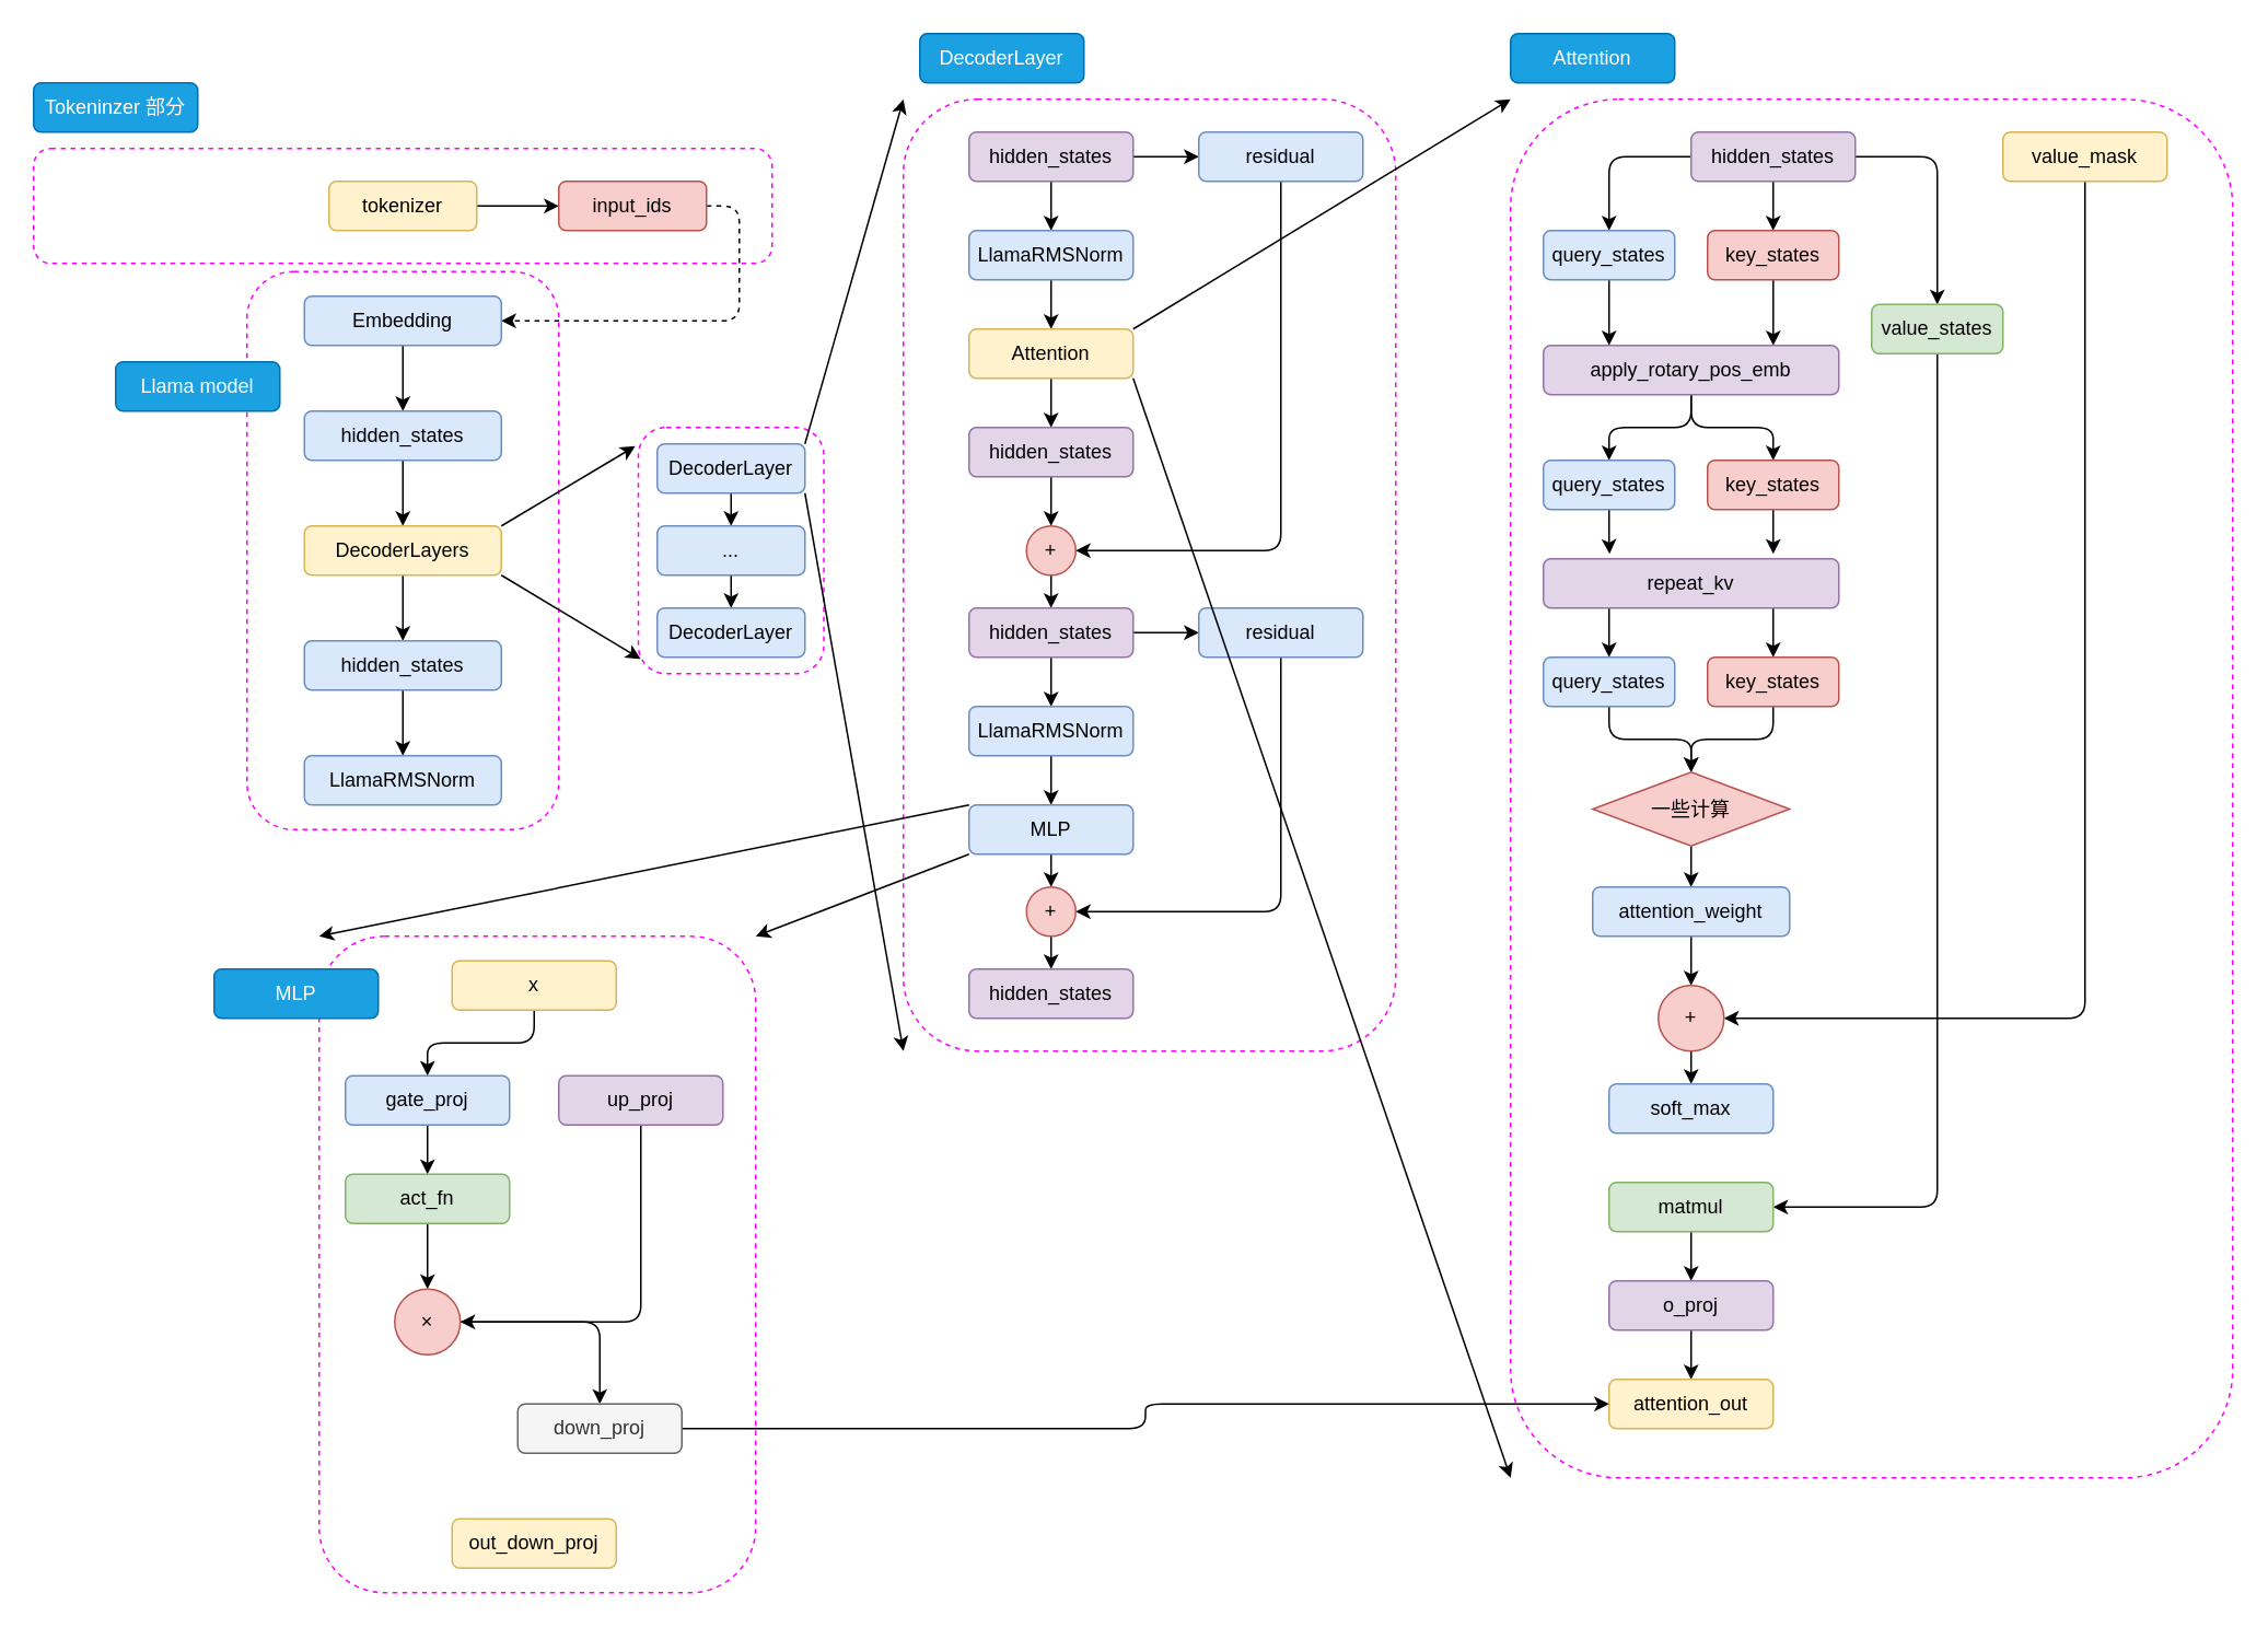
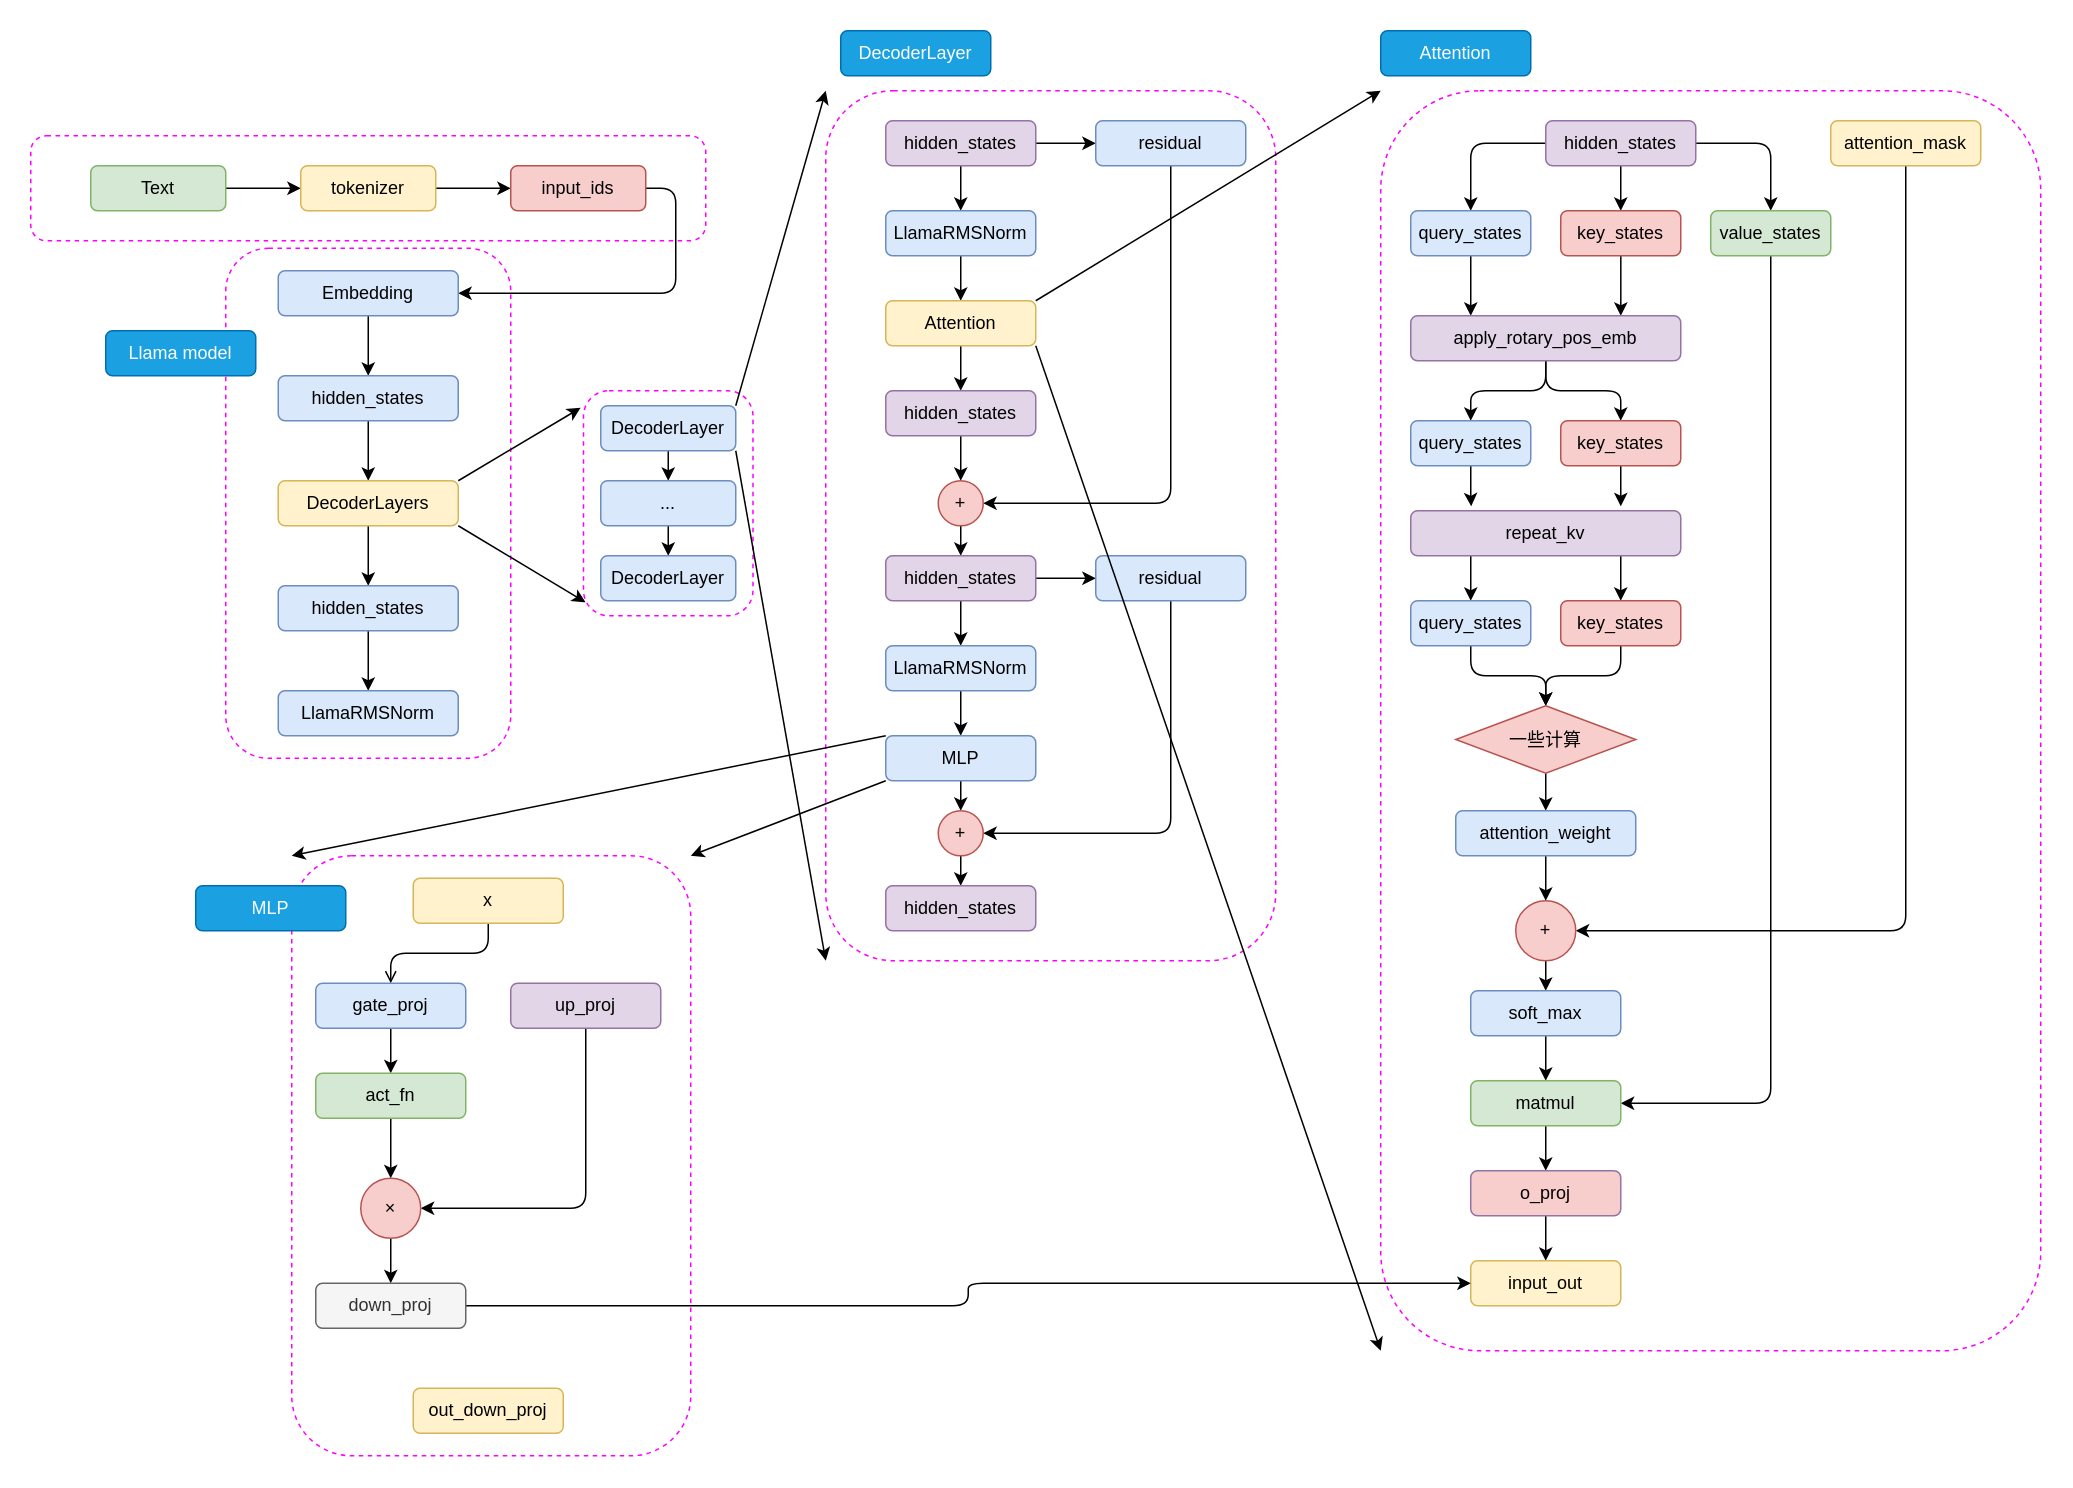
- <mxCell id="18" value="Tokeninzer 部分" style="rounded=1;whiteSpace=wrap;html=1;strokeColor=#006EAF;fillColor=#1ba1e2;fontColor=#ffffff;" vertex="1" parent="1"><mxGeometry x="20" y="50" width="100" height="30" as="geometry" /></mxCell>
- <mxCell id="71" value="value_mask" style="rounded=1;whiteSpace=wrap;html=1;strokeColor=#d6b656;fillColor=#fff2cc;" vertex="1" parent="1"><mxGeometry x="1220" y="80" width="100" height="30" as="geometry" /></mxCell>
+ <mxCell id="71" value="attention_mask" style="rounded=1;whiteSpace=wrap;html=1;strokeColor=#d6b656;fillColor=#fff2cc;" vertex="1" parent="1"><mxGeometry x="1220" y="80" width="100" height="30" as="geometry" /></mxCell>
+ <mxCell id="3" value="Text" style="rounded=1;whiteSpace=wrap;html=1;fillColor=#d5e8d4;strokeColor=#82b366;" vertex="1" parent="1"><mxGeometry x="60" y="110" width="90" height="30" as="geometry" /></mxCell>
+ <mxCell id="2" style="edgeStyle=orthogonalEdgeStyle;rounded=0;orthogonalLoop=1;jettySize=auto;html=1;entryX=0;entryY=0.5;entryDx=0;entryDy=0;strokeColor=#000000;" edge="1" parent="1" source="3" target="5"><mxGeometry relative="1" as="geometry" /></mxCell>
- <mxCell id="6" style="edgeStyle=orthogonalEdgeStyle;rounded=1;orthogonalLoop=1;jettySize=auto;html=1;strokeColor=#000000;entryX=1;entryY=0.5;entryDx=0;entryDy=0;dashed=1;" edge="1" parent="1" source="7" target="9"><mxGeometry relative="1" as="geometry"><mxPoint x="460" y="200" as="targetPoint" /><Array as="points"><mxPoint x="450" y="125" /><mxPoint x="450" y="195" /></Array></mxGeometry></mxCell>
+ <mxCell id="6" style="edgeStyle=orthogonalEdgeStyle;rounded=1;orthogonalLoop=1;jettySize=auto;html=1;strokeColor=#000000;entryX=1;entryY=0.5;entryDx=0;entryDy=0;" edge="1" parent="1" source="7" target="9"><mxGeometry relative="1" as="geometry"><mxPoint x="460" y="200" as="targetPoint" /><Array as="points"><mxPoint x="450" y="125" /><mxPoint x="450" y="195" /></Array></mxGeometry></mxCell>
- <mxCell id="69" value="value_states" style="rounded=1;whiteSpace=wrap;html=1;strokeColor=#82b366;fillColor=#d5e8d4;" vertex="1" parent="1"><mxGeometry x="1140" y="185" width="80" height="30" as="geometry" /></mxCell>
+ <mxCell id="69" value="value_states" style="rounded=1;whiteSpace=wrap;html=1;strokeColor=#82b366;fillColor=#d5e8d4;" vertex="1" parent="1"><mxGeometry x="1140" y="140" width="80" height="30" as="geometry" /></mxCell>
- <mxCell id="54" style="edgeStyle=orthogonalEdgeStyle;rounded=1;orthogonalLoop=1;jettySize=auto;html=1;entryX=0.5;entryY=0;entryDx=0;entryDy=0;strokeColor=#000000;" edge="1" parent="1" source="55" target="104"><mxGeometry relative="1" as="geometry" /></mxCell>
+ <mxCell id="54" style="edgeStyle=orthogonalEdgeStyle;rounded=1;orthogonalLoop=1;jettySize=auto;html=1;entryX=0.5;entryY=0;entryDx=0;entryDy=0;strokeColor=#000000;endArrow=open;" edge="1" parent="1" source="55" target="104"><mxGeometry relative="1" as="geometry" /></mxCell>
+ <mxCell id="92" style="edgeStyle=orthogonalEdgeStyle;rounded=1;orthogonalLoop=1;jettySize=auto;html=1;entryX=0.5;entryY=0;entryDx=0;entryDy=0;strokeColor=#000000;" edge="1" parent="1" source="93" target="95"><mxGeometry relative="1" as="geometry" /></mxCell>
- <mxCell id="97" value="o_proj" style="rounded=1;whiteSpace=wrap;html=1;strokeColor=#9673a6;fillColor=#e1d5e7;" vertex="1" parent="1"><mxGeometry x="980" y="780" width="100" height="30" as="geometry" /></mxCell>
+ <mxCell id="97" value="o_proj" style="rounded=1;whiteSpace=wrap;html=1;strokeColor=#9673a6;fillColor=#f8cecc;" vertex="1" parent="1"><mxGeometry x="980" y="780" width="100" height="30" as="geometry" /></mxCell>
- <mxCell id="98" value="attention_out" style="rounded=1;whiteSpace=wrap;html=1;strokeColor=#d6b656;fillColor=#fff2cc;" vertex="1" parent="1"><mxGeometry x="980" y="840" width="100" height="30" as="geometry" /></mxCell>
+ <mxCell id="98" value="input_out" style="rounded=1;whiteSpace=wrap;html=1;strokeColor=#d6b656;fillColor=#fff2cc;" vertex="1" parent="1"><mxGeometry x="980" y="840" width="100" height="30" as="geometry" /></mxCell>
- <mxCell id="112" value="down_proj" style="rounded=1;whiteSpace=wrap;html=1;strokeColor=#666666;fillColor=#f5f5f5;fontColor=#333333;" vertex="1" parent="1"><mxGeometry x="315" y="855" width="100" height="30" as="geometry" /></mxCell>
+ <mxCell id="112" value="down_proj" style="rounded=1;whiteSpace=wrap;html=1;strokeColor=#666666;fillColor=#f5f5f5;fontColor=#333333;" vertex="1" parent="1"><mxGeometry x="210" y="855" width="100" height="30" as="geometry" /></mxCell>
